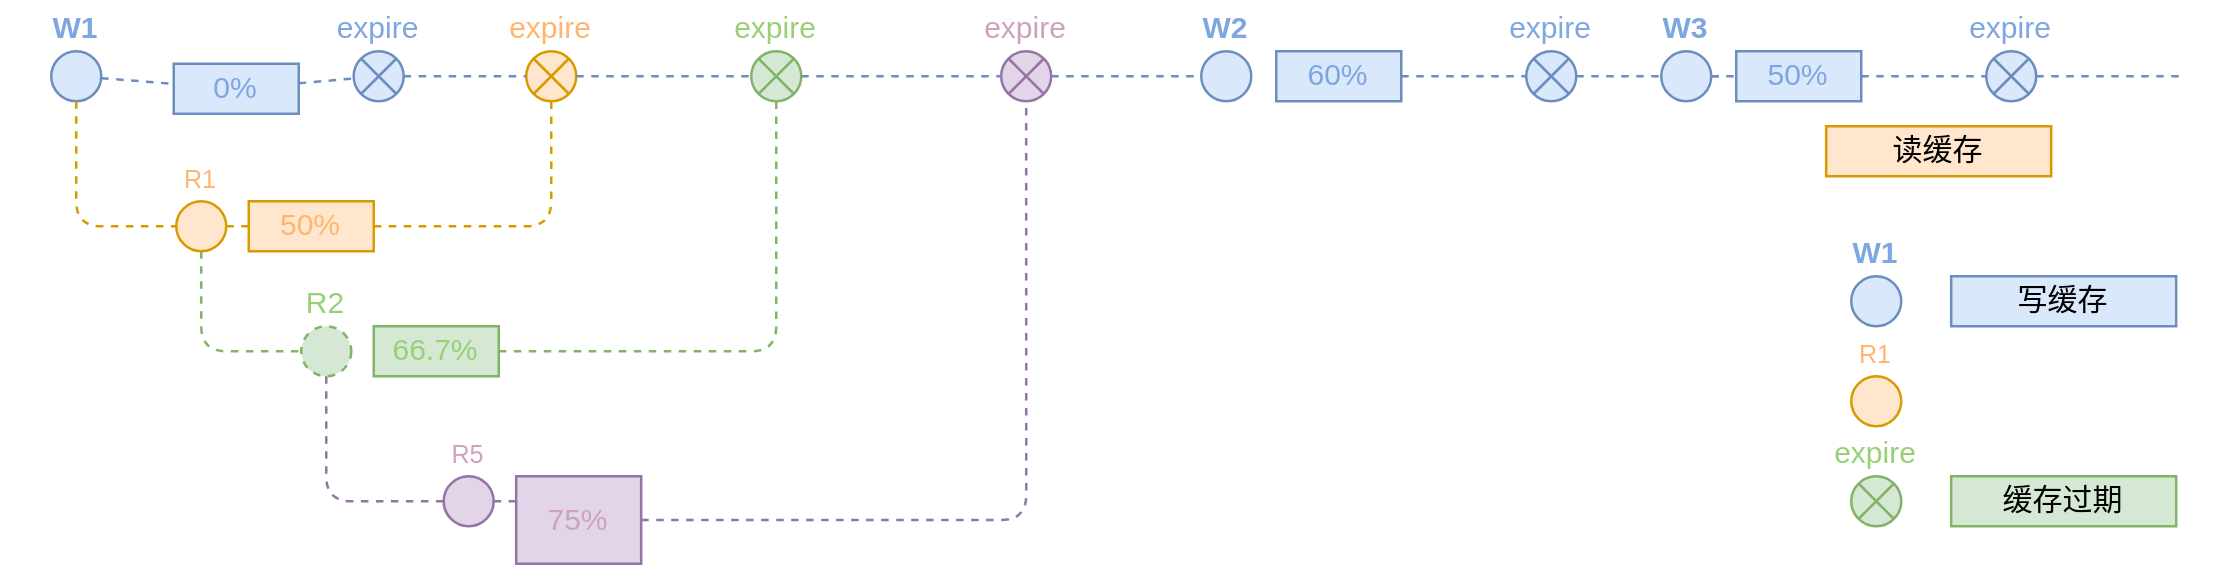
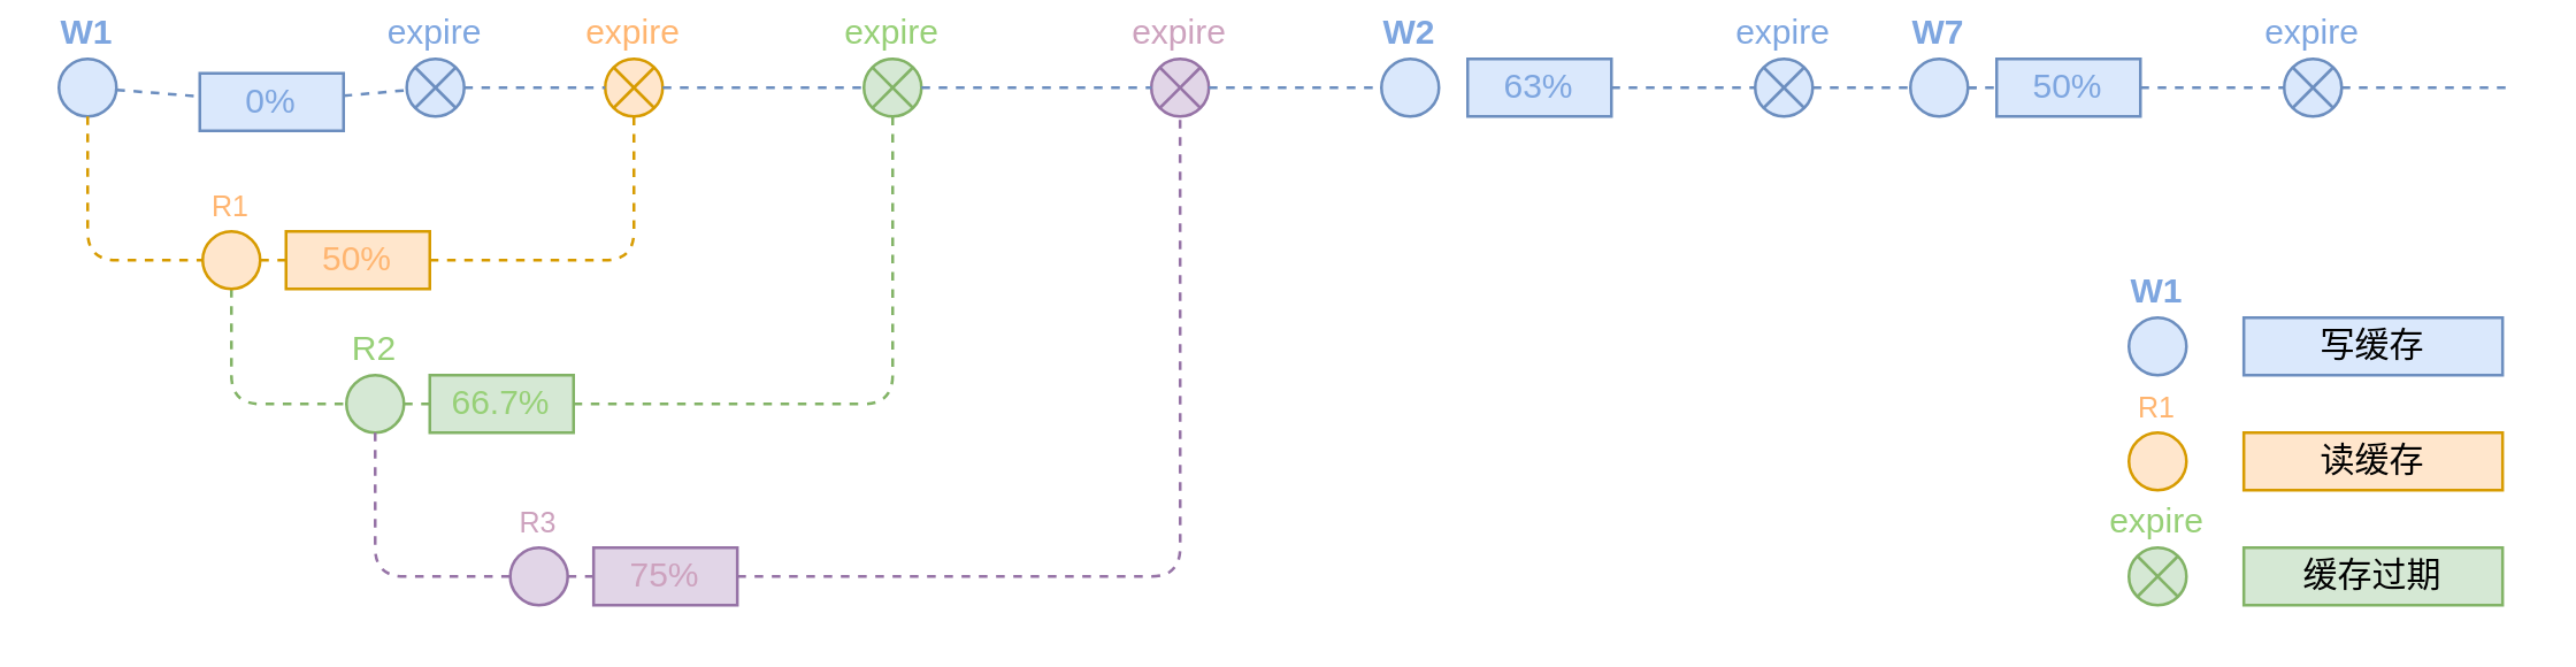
- <mxCell id="43" value="W3" style="ellipse;whiteSpace=wrap;html=1;aspect=fixed;fillColor=#dae8fc;strokeColor=#6c8ebf;fontStyle=1;labelPosition=center;verticalLabelPosition=top;align=center;verticalAlign=bottom;fontColor=#7EA6E0;" vertex="1" parent="1"><mxGeometry x="664" y="20" width="20" height="20" as="geometry" /></mxCell>
+ <mxCell id="43" value="W7" style="ellipse;whiteSpace=wrap;html=1;aspect=fixed;fillColor=#dae8fc;strokeColor=#6c8ebf;fontStyle=1;labelPosition=center;verticalLabelPosition=top;align=center;verticalAlign=bottom;fontColor=#7EA6E0;" vertex="1" parent="1"><mxGeometry x="664" y="20" width="20" height="20" as="geometry" /></mxCell>
- <mxCell id="38" value="60%" style="text;html=1;strokeColor=#6c8ebf;fillColor=#dae8fc;align=center;verticalAlign=middle;whiteSpace=wrap;rounded=0;fontColor=#7EA6E0;" vertex="1" parent="1"><mxGeometry x="510" y="20" width="50" height="20" as="geometry" /></mxCell>
+ <mxCell id="38" value="63%" style="text;html=1;strokeColor=#6c8ebf;fillColor=#dae8fc;align=center;verticalAlign=middle;whiteSpace=wrap;rounded=0;fontColor=#7EA6E0;" vertex="1" parent="1"><mxGeometry x="510" y="20" width="50" height="20" as="geometry" /></mxCell>
- <mxCell id="24" value="读缓存" style="text;html=1;strokeColor=#d79b00;fillColor=#ffe6cc;align=center;verticalAlign=middle;whiteSpace=wrap;rounded=0;fontSize=12;" vertex="1" parent="1"><mxGeometry x="729.97" y="50" width="90" height="20" as="geometry" /></mxCell>
+ <mxCell id="24" value="读缓存" style="text;html=1;strokeColor=#d79b00;fillColor=#ffe6cc;align=center;verticalAlign=middle;whiteSpace=wrap;rounded=0;fontSize=12;" vertex="1" parent="1"><mxGeometry x="779.97" y="150" width="90" height="20" as="geometry" /></mxCell>
- <mxCell id="4" value="R2" style="ellipse;whiteSpace=wrap;html=1;aspect=fixed;fillColor=#d5e8d4;strokeColor=#82b366;labelPosition=center;verticalLabelPosition=top;align=center;verticalAlign=bottom;fontColor=#97D077;dashed=1;" parent="1" vertex="1"><mxGeometry x="120" y="130" width="20" height="20" as="geometry" /></mxCell>
+ <mxCell id="4" value="R2" style="ellipse;whiteSpace=wrap;html=1;aspect=fixed;fillColor=#d5e8d4;strokeColor=#82b366;labelPosition=center;verticalLabelPosition=top;align=center;verticalAlign=bottom;fontColor=#97D077;" parent="1" vertex="1"><mxGeometry x="120" y="130" width="20" height="20" as="geometry" /></mxCell>
+ <mxCell id="33" value="" style="edgeStyle=orthogonalEdgeStyle;rounded=1;orthogonalLoop=1;jettySize=auto;html=1;dashed=1;endArrow=none;endFill=0;fillColor=#d5e8d4;strokeColor=#82b366;" edge="1" parent="1" source="4" target="32"><mxGeometry relative="1" as="geometry"><mxPoint x="310" y="40" as="targetPoint" /><mxPoint x="140" y="140" as="sourcePoint" /><Array as="points"><mxPoint x="150" y="140" /><mxPoint x="150" y="140" /></Array></mxGeometry></mxCell>
- <mxCell id="8" value="R5" style="ellipse;whiteSpace=wrap;html=1;aspect=fixed;fontSize=10;fillColor=#e1d5e7;strokeColor=#9673a6;labelPosition=center;verticalLabelPosition=top;align=center;verticalAlign=bottom;fontColor=#CDA2BE;" parent="1" vertex="1"><mxGeometry x="176.97" y="190" width="20" height="20" as="geometry" /></mxCell>
+ <mxCell id="8" value="R3" style="ellipse;whiteSpace=wrap;html=1;aspect=fixed;fontSize=10;fillColor=#e1d5e7;strokeColor=#9673a6;labelPosition=center;verticalLabelPosition=top;align=center;verticalAlign=bottom;fontColor=#CDA2BE;" parent="1" vertex="1"><mxGeometry x="176.97" y="190" width="20" height="20" as="geometry" /></mxCell>
- <mxCell id="34" value="75%" style="text;html=1;strokeColor=#9673a6;fillColor=#e1d5e7;align=center;verticalAlign=middle;whiteSpace=wrap;rounded=0;fontColor=#CDA2BE;" parent="1" vertex="1"><mxGeometry x="205.97" y="190" width="50" height="35" as="geometry" /></mxCell>
+ <mxCell id="34" value="75%" style="text;html=1;strokeColor=#9673a6;fillColor=#e1d5e7;align=center;verticalAlign=middle;whiteSpace=wrap;rounded=0;fontColor=#CDA2BE;" parent="1" vertex="1"><mxGeometry x="205.97" y="190" width="50" height="20" as="geometry" /></mxCell>
